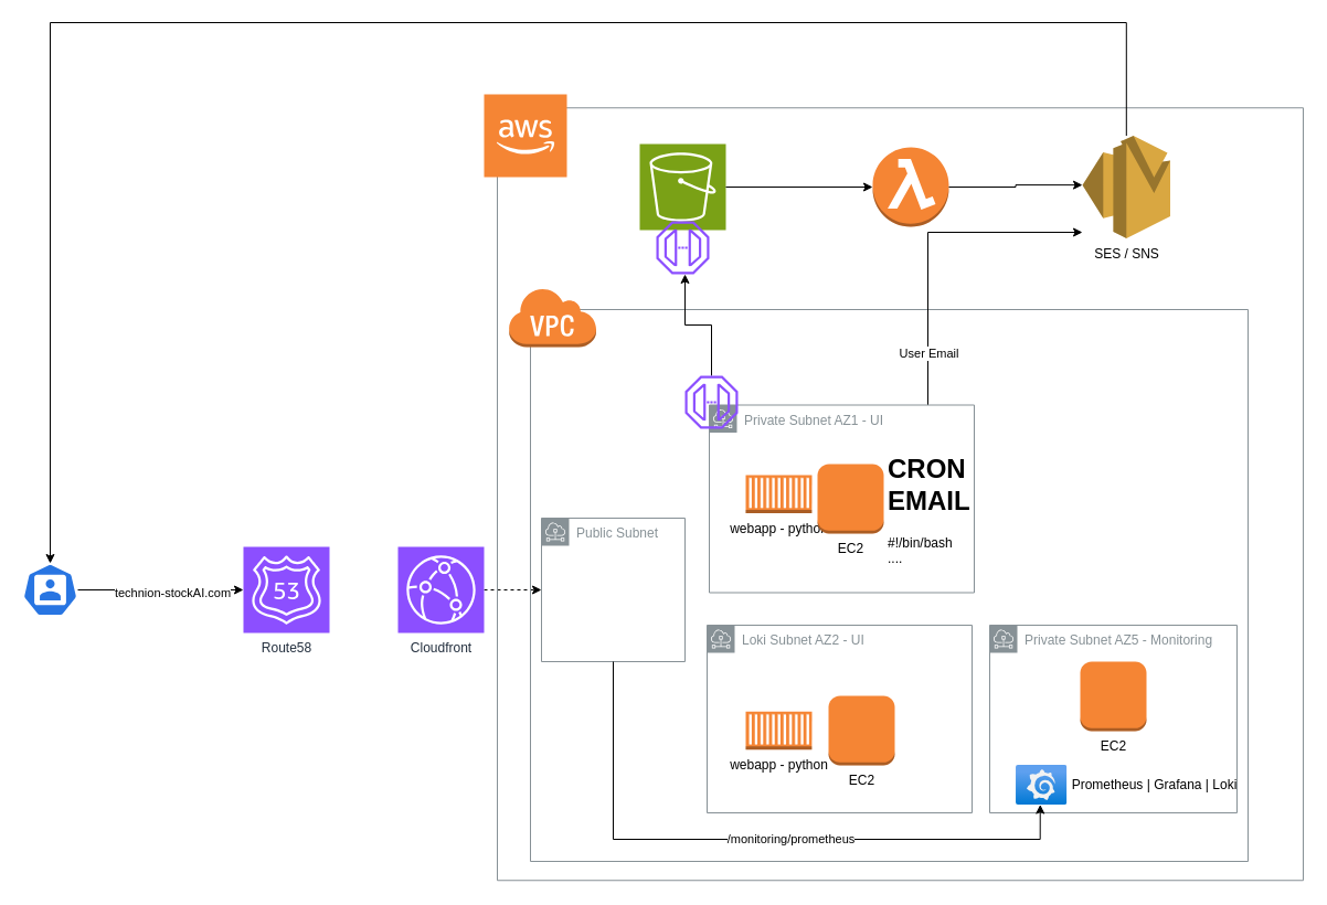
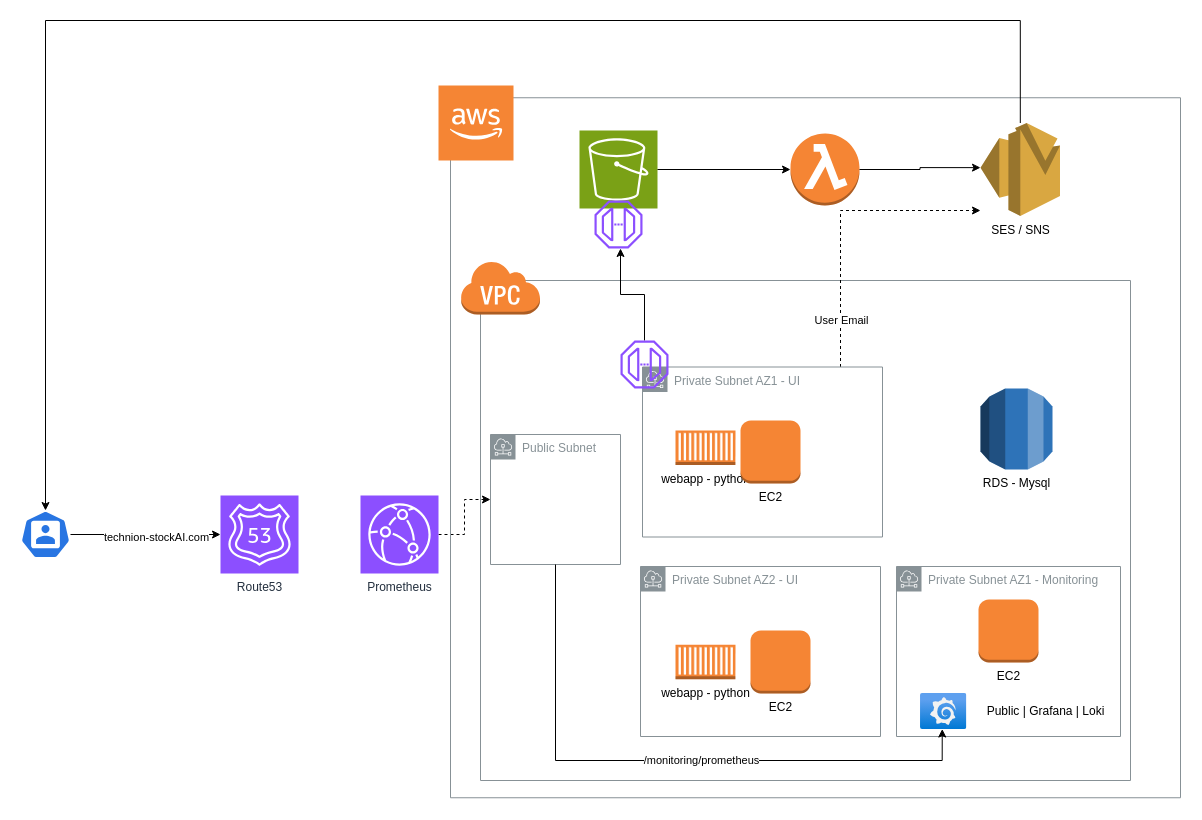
- <mxCell id="19" style="edgeStyle=orthogonalEdgeStyle;rounded=0;orthogonalLoop=1;jettySize=auto;html=1;" edge="1" parent="1" source="21" target="34"><mxGeometry relative="1" as="geometry"><Array as="points"><mxPoint x="840" y="210" /></Array></mxGeometry></mxCell>
+ <mxCell id="19" style="edgeStyle=orthogonalEdgeStyle;rounded=0;orthogonalLoop=1;jettySize=auto;html=1;dashed=1;" edge="1" parent="1" source="21" target="34"><mxGeometry relative="1" as="geometry"><Array as="points"><mxPoint x="840" y="210" /></Array></mxGeometry></mxCell>
+ <mxCell id="13" value="RDS - Mysql" style="outlineConnect=0;dashed=0;verticalLabelPosition=bottom;verticalAlign=top;align=center;html=1;shape=mxgraph.aws3.rds;fillColor=#2E73B8;gradientColor=none;" vertex="1" parent="1"><mxGeometry x="980" y="388" width="72" height="81" as="geometry" /></mxCell>
- <mxCell id="37" value="&lt;h1 style=&quot;margin-top: 0px;&quot;&gt;CRON EMAIL&lt;/h1&gt;&lt;div&gt;#!/bin/bash&lt;/div&gt;&lt;div&gt;....&lt;/div&gt;" style="text;html=1;whiteSpace=wrap;overflow=hidden;rounded=0;" vertex="1" parent="1"><mxGeometry x="802" y="403.5" width="80" height="106.5" as="geometry" /></mxCell>
- <mxCell id="18" value="Public Subnet" style="sketch=0;outlineConnect=0;gradientColor=none;html=1;whiteSpace=wrap;fontSize=12;fontStyle=0;shape=mxgraph.aws4.group;grIcon=mxgraph.aws4.group_subnet;strokeColor=#879196;fillColor=none;verticalAlign=top;align=left;spacingLeft=30;fontColor=#879196;dashed=0;" vertex="1" parent="1"><mxGeometry x="490" y="469" width="130" height="130" as="geometry" /></mxCell>
+ <mxCell id="18" value="Public Subnet" style="sketch=0;outlineConnect=0;gradientColor=none;html=1;whiteSpace=wrap;fontSize=12;fontStyle=0;shape=mxgraph.aws4.group;grIcon=mxgraph.aws4.group_subnet;strokeColor=#879196;fillColor=none;verticalAlign=top;align=left;spacingLeft=30;fontColor=#879196;dashed=0;" vertex="1" parent="1"><mxGeometry x="490" y="434" width="130" height="130" as="geometry" /></mxCell>
- <mxCell id="22" value="Loki Subnet AZ2 - UI" style="sketch=0;outlineConnect=0;gradientColor=none;html=1;whiteSpace=wrap;fontSize=12;fontStyle=0;shape=mxgraph.aws4.group;grIcon=mxgraph.aws4.group_subnet;strokeColor=#879196;fillColor=none;verticalAlign=top;align=left;spacingLeft=30;fontColor=#879196;dashed=0;" vertex="1" parent="1"><mxGeometry x="640" y="566" width="240" height="170" as="geometry" /></mxCell>
+ <mxCell id="22" value="Private Subnet AZ2 - UI" style="sketch=0;outlineConnect=0;gradientColor=none;html=1;whiteSpace=wrap;fontSize=12;fontStyle=0;shape=mxgraph.aws4.group;grIcon=mxgraph.aws4.group_subnet;strokeColor=#879196;fillColor=none;verticalAlign=top;align=left;spacingLeft=30;fontColor=#879196;dashed=0;" vertex="1" parent="1"><mxGeometry x="640" y="566" width="240" height="170" as="geometry" /></mxCell>
- <mxCell id="27" value="Private Subnet AZ5 - Monitoring" style="sketch=0;outlineConnect=0;gradientColor=none;html=1;whiteSpace=wrap;fontSize=12;fontStyle=0;shape=mxgraph.aws4.group;grIcon=mxgraph.aws4.group_subnet;strokeColor=#879196;fillColor=none;verticalAlign=top;align=left;spacingLeft=30;fontColor=#879196;dashed=0;" vertex="1" parent="1"><mxGeometry x="896" y="566" width="224" height="170" as="geometry" /></mxCell>
+ <mxCell id="27" value="Private Subnet AZ1 - Monitoring" style="sketch=0;outlineConnect=0;gradientColor=none;html=1;whiteSpace=wrap;fontSize=12;fontStyle=0;shape=mxgraph.aws4.group;grIcon=mxgraph.aws4.group_subnet;strokeColor=#879196;fillColor=none;verticalAlign=top;align=left;spacingLeft=30;fontColor=#879196;dashed=0;" vertex="1" parent="1"><mxGeometry x="896" y="566" width="224" height="170" as="geometry" /></mxCell>
- <mxCell id="5" value="Route58" style="sketch=0;points=[[0,0,0],[0.25,0,0],[0.5,0,0],[0.75,0,0],[1,0,0],[0,1,0],[0.25,1,0],[0.5,1,0],[0.75,1,0],[1,1,0],[0,0.25,0],[0,0.5,0],[0,0.75,0],[1,0.25,0],[1,0.5,0],[1,0.75,0]];outlineConnect=0;fontColor=#232F3E;fillColor=#8C4FFF;strokeColor=#ffffff;dashed=0;verticalLabelPosition=bottom;verticalAlign=top;align=center;html=1;fontSize=12;fontStyle=0;aspect=fixed;shape=mxgraph.aws4.resourceIcon;resIcon=mxgraph.aws4.route_53;" vertex="1" parent="1"><mxGeometry x="220" y="495" width="78" height="78" as="geometry" /></mxCell>
+ <mxCell id="5" value="Route53" style="sketch=0;points=[[0,0,0],[0.25,0,0],[0.5,0,0],[0.75,0,0],[1,0,0],[0,1,0],[0.25,1,0],[0.5,1,0],[0.75,1,0],[1,1,0],[0,0.25,0],[0,0.5,0],[0,0.75,0],[1,0.25,0],[1,0.5,0],[1,0.75,0]];outlineConnect=0;fontColor=#232F3E;fillColor=#8C4FFF;strokeColor=#ffffff;dashed=0;verticalLabelPosition=bottom;verticalAlign=top;align=center;html=1;fontSize=12;fontStyle=0;aspect=fixed;shape=mxgraph.aws4.resourceIcon;resIcon=mxgraph.aws4.route_53;" vertex="1" parent="1"><mxGeometry x="220" y="495" width="78" height="78" as="geometry" /></mxCell>
- <mxCell id="4" value="Cloudfront" style="sketch=0;points=[[0,0,0],[0.25,0,0],[0.5,0,0],[0.75,0,0],[1,0,0],[0,1,0],[0.25,1,0],[0.5,1,0],[0.75,1,0],[1,1,0],[0,0.25,0],[0,0.5,0],[0,0.75,0],[1,0.25,0],[1,0.5,0],[1,0.75,0]];outlineConnect=0;fontColor=#232F3E;fillColor=#8C4FFF;strokeColor=#ffffff;dashed=0;verticalLabelPosition=bottom;verticalAlign=top;align=center;html=1;fontSize=12;fontStyle=0;aspect=fixed;shape=mxgraph.aws4.resourceIcon;resIcon=mxgraph.aws4.cloudfront;" vertex="1" parent="1"><mxGeometry x="360" y="495" width="78" height="78" as="geometry" /></mxCell>
+ <mxCell id="4" value="Prometheus" style="sketch=0;points=[[0,0,0],[0.25,0,0],[0.5,0,0],[0.75,0,0],[1,0,0],[0,1,0],[0.25,1,0],[0.5,1,0],[0.75,1,0],[1,1,0],[0,0.25,0],[0,0.5,0],[0,0.75,0],[1,0.25,0],[1,0.5,0],[1,0.75,0]];outlineConnect=0;fontColor=#232F3E;fillColor=#8C4FFF;strokeColor=#ffffff;dashed=0;verticalLabelPosition=bottom;verticalAlign=top;align=center;html=1;fontSize=12;fontStyle=0;aspect=fixed;shape=mxgraph.aws4.resourceIcon;resIcon=mxgraph.aws4.cloudfront;" vertex="1" parent="1"><mxGeometry x="360" y="495" width="78" height="78" as="geometry" /></mxCell>
- <mxCell id="30" value="Prometheus | Grafana | Loki" style="text;html=1;align=center;verticalAlign=middle;resizable=0;points=[];autosize=1;strokeColor=none;fillColor=none;" vertex="1" parent="1"><mxGeometry x="960" y="696" width="170" height="30" as="geometry" /></mxCell>
+ <mxCell id="30" value="Public | Grafana | Loki" style="text;html=1;align=center;verticalAlign=middle;resizable=0;points=[];autosize=1;strokeColor=none;fillColor=none;" vertex="1" parent="1"><mxGeometry x="960" y="696" width="170" height="30" as="geometry" /></mxCell>
